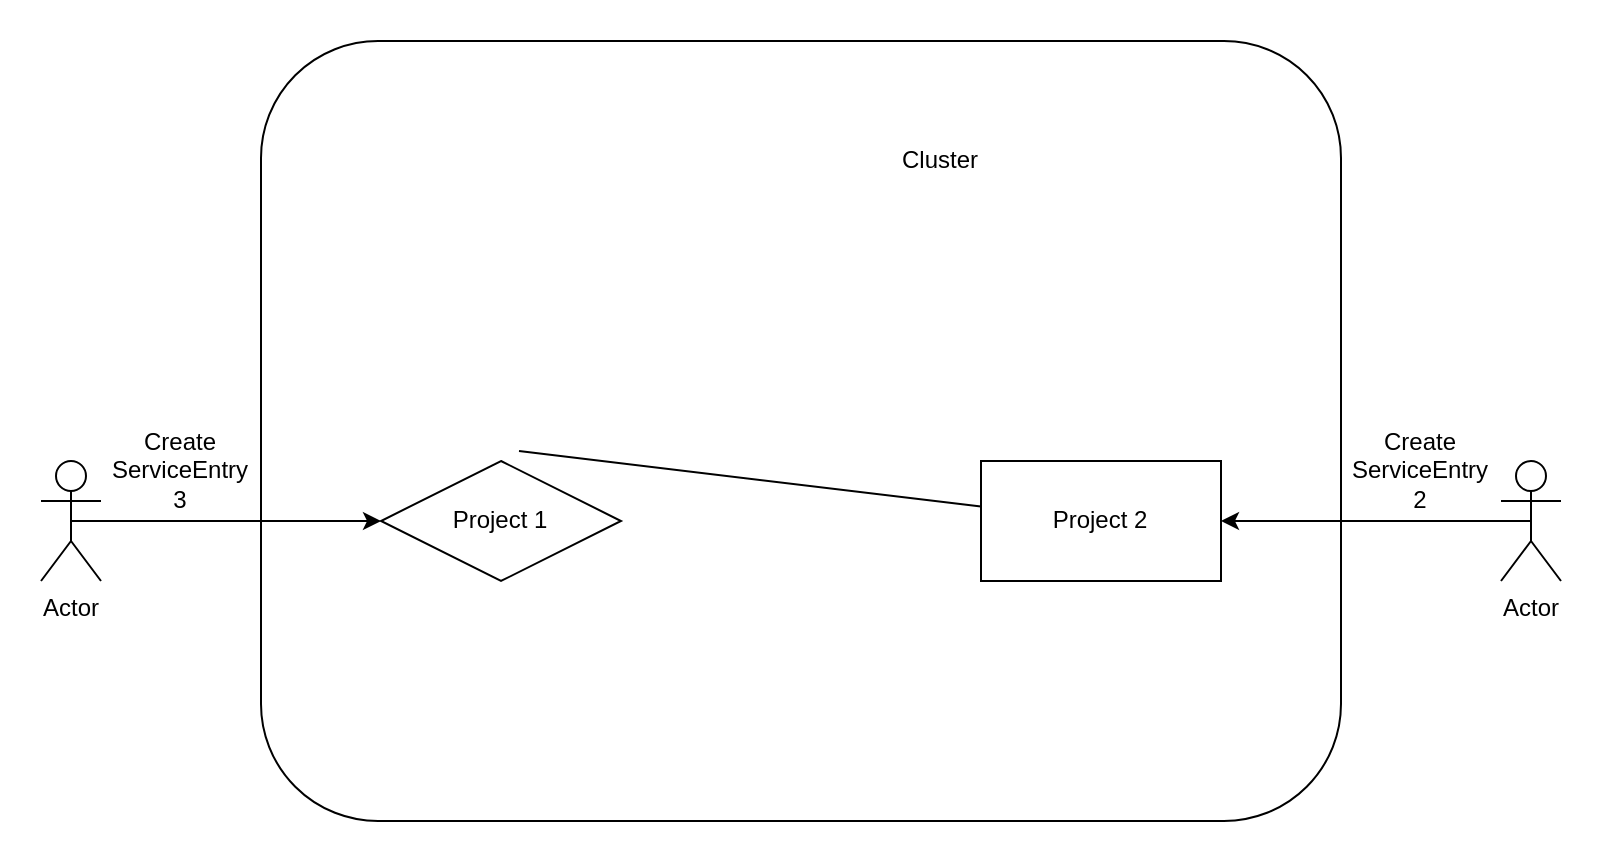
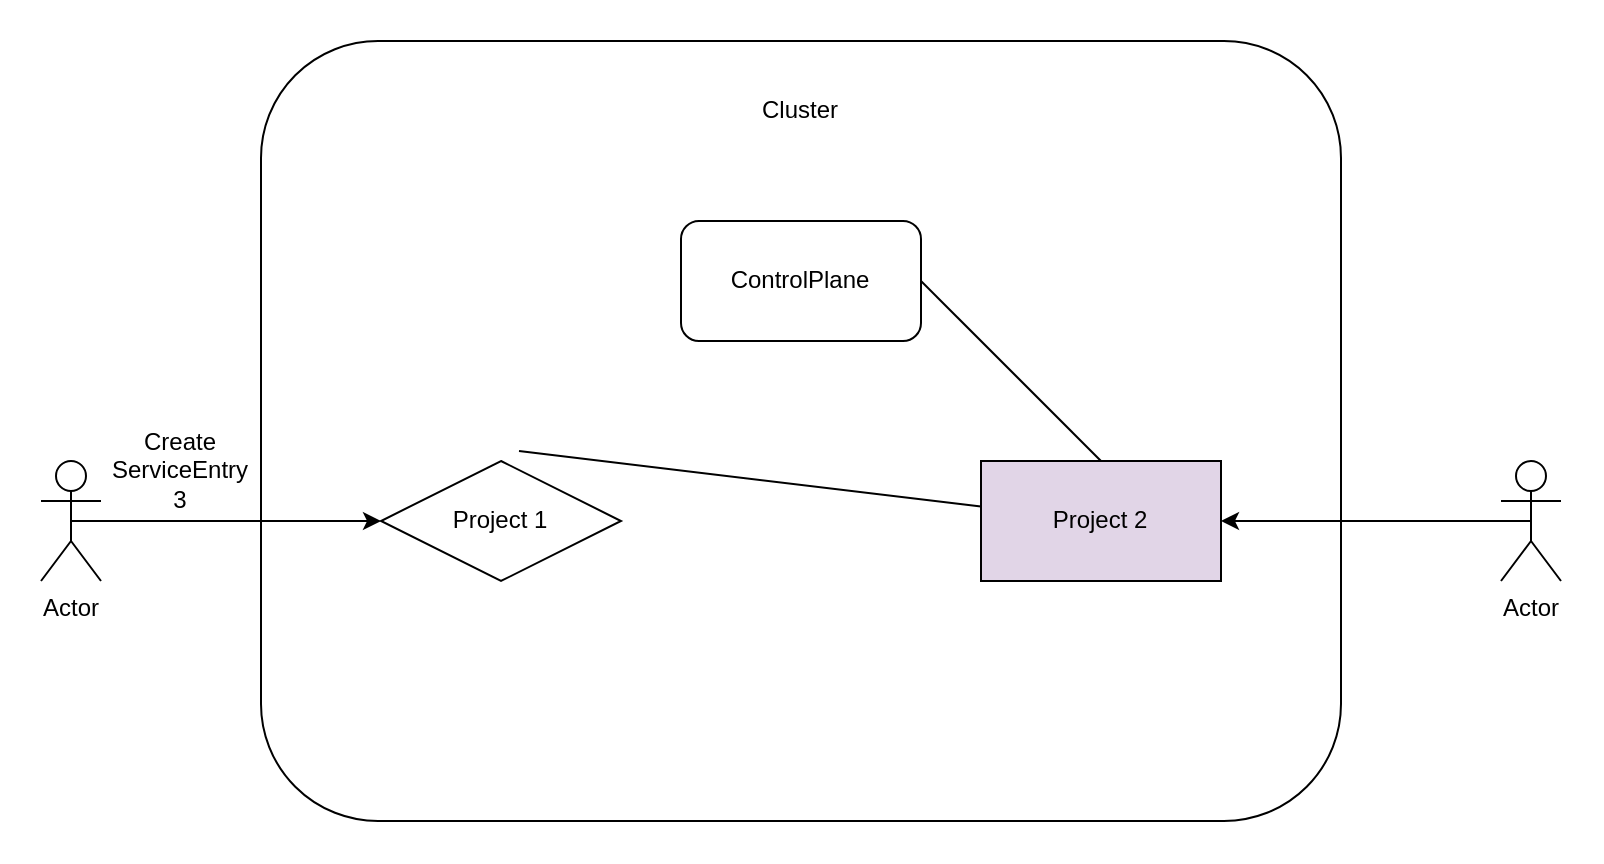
- <mxCell id="3" value="&lt;div&gt;Cluster&lt;/div&gt;" style="text;html=1;strokeColor=none;fillColor=none;align=center;verticalAlign=middle;whiteSpace=wrap;rounded=0;" vertex="1" parent="1"><mxGeometry x="440" y="65" width="60" height="30" as="geometry" /></mxCell>
+ <mxCell id="3" value="&lt;div&gt;Cluster&lt;/div&gt;" style="text;html=1;strokeColor=none;fillColor=none;align=center;verticalAlign=middle;whiteSpace=wrap;rounded=0;" vertex="1" parent="1"><mxGeometry x="370" y="40" width="60" height="30" as="geometry" /></mxCell>
+ <mxCell id="6" value="ControlPlane" style="rounded=1;whiteSpace=wrap;html=1;" vertex="1" parent="1"><mxGeometry x="340" y="110" width="120" height="60" as="geometry" /></mxCell>
+ <mxCell id="8" value="" style="endArrow=none;html=1;rounded=0;exitX=1;exitY=0.5;exitDx=0;exitDy=0;entryX=0.5;entryY=0;entryDx=0;entryDy=0;" edge="1" parent="1" source="6" target="5"><mxGeometry width="50" height="50" relative="1" as="geometry"><mxPoint x="400" y="360" as="sourcePoint" /><mxPoint x="450" y="310" as="targetPoint" /></mxGeometry></mxCell>
- <mxCell id="14" value="Create ServiceEntry 2" style="text;html=1;strokeColor=none;fillColor=none;align=center;verticalAlign=middle;whiteSpace=wrap;rounded=0;" vertex="1" parent="1"><mxGeometry x="680" y="220" width="60" height="30" as="geometry" /></mxCell>
- <mxCell id="5" value="Project 2" style="rounded=0;whiteSpace=wrap;html=1;" vertex="1" parent="1"><mxGeometry x="490" y="230" width="120" height="60" as="geometry" /></mxCell>
+ <mxCell id="5" value="Project 2" style="rounded=0;whiteSpace=wrap;html=1;fillColor=#e1d5e7;" vertex="1" parent="1"><mxGeometry x="490" y="230" width="120" height="60" as="geometry" /></mxCell>
